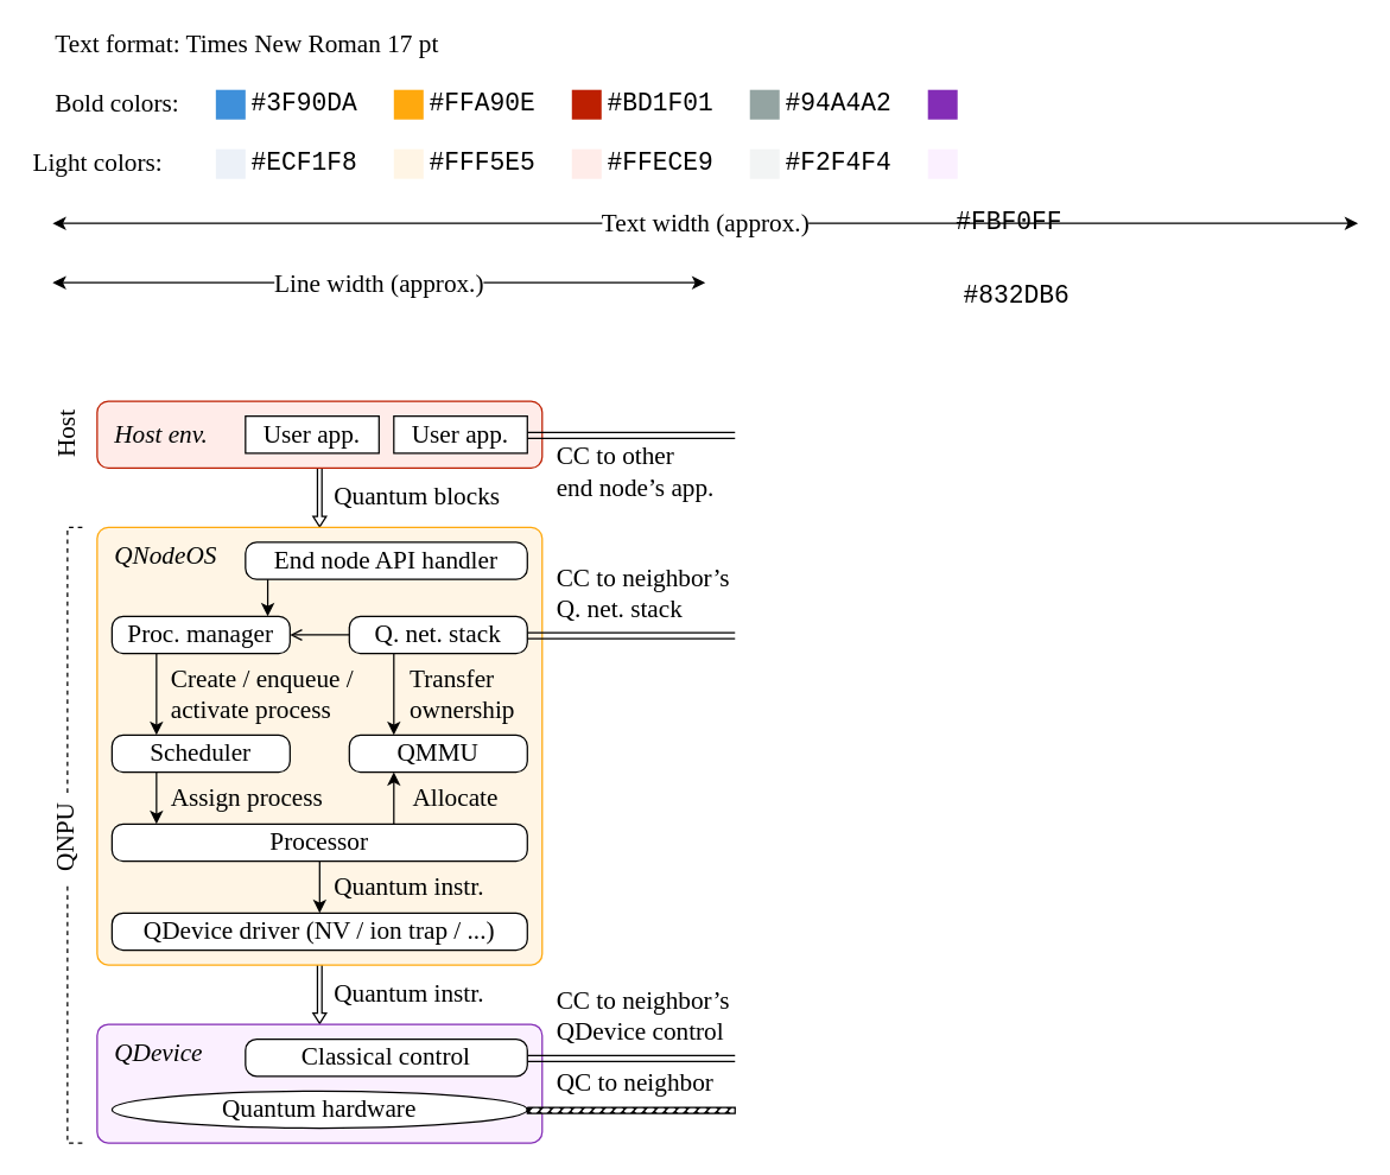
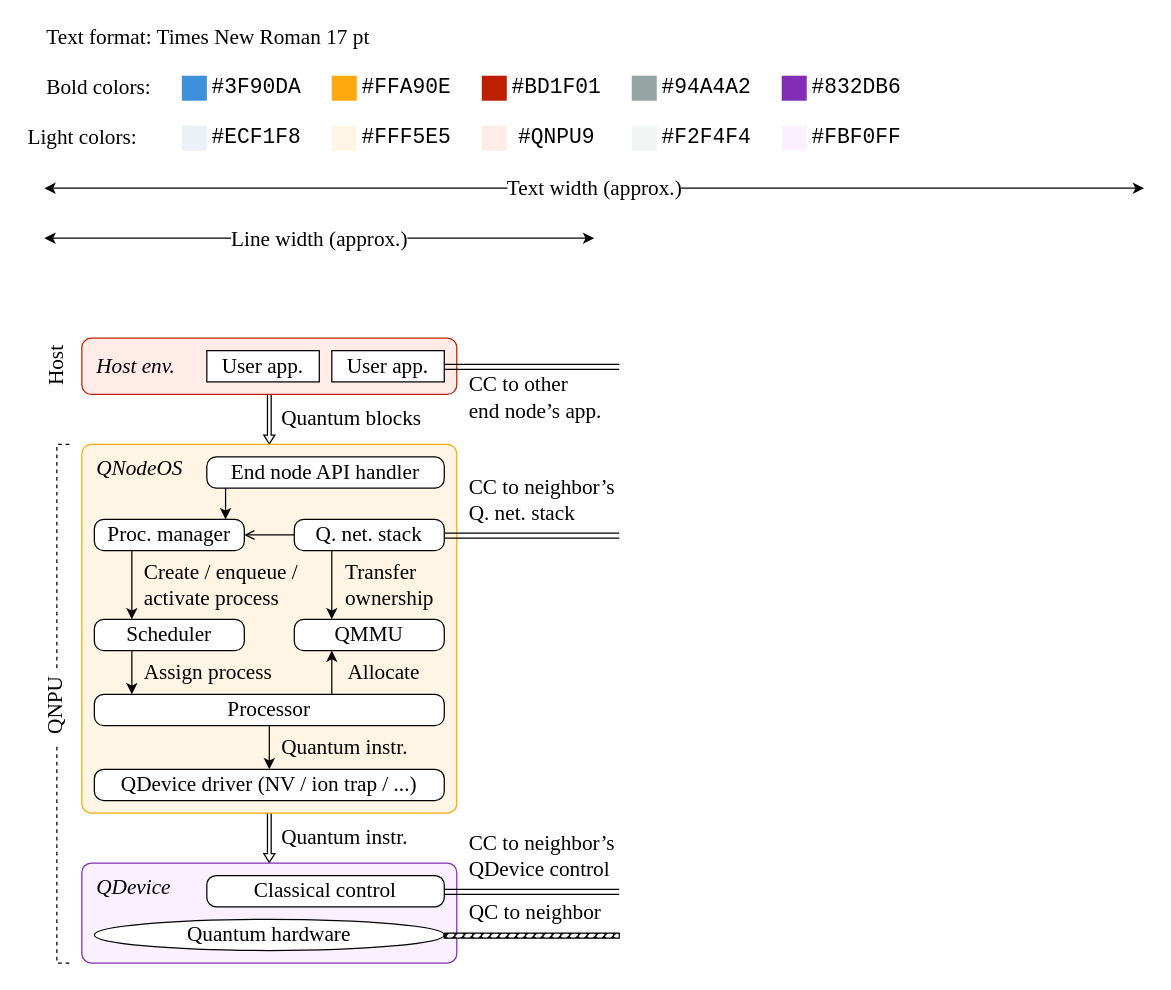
- <mxCell id="25" value="&lt;span style=&quot;text-align: left&quot;&gt;#&lt;/span&gt;FFECE9" style="text;html=1;strokeColor=none;fillColor=none;align=center;verticalAlign=middle;whiteSpace=wrap;rounded=0;fontFamily=Courier New;fontSize=17;" parent="1" vertex="1"><mxGeometry x="405" y="100" width="80" height="20" as="geometry" /></mxCell>
+ <mxCell id="25" value="&lt;span style=&quot;text-align: left&quot;&gt;#&lt;/span&gt;QNPU9" style="text;html=1;strokeColor=none;fillColor=none;align=center;verticalAlign=middle;whiteSpace=wrap;rounded=0;fontFamily=Courier New;fontSize=17;" parent="1" vertex="1"><mxGeometry x="405" y="100" width="80" height="20" as="geometry" /></mxCell>
- <mxCell id="31" value="&lt;span style=&quot;text-align: left&quot;&gt;#&lt;/span&gt;FBF0FF" style="text;html=1;strokeColor=none;fillColor=none;align=center;verticalAlign=middle;whiteSpace=wrap;rounded=0;fontFamily=Courier New;fontSize=17;" parent="1" vertex="1"><mxGeometry x="640" y="140" width="80" height="20" as="geometry" /></mxCell>
+ <mxCell id="31" value="&lt;span style=&quot;text-align: left&quot;&gt;#&lt;/span&gt;FBF0FF" style="text;html=1;strokeColor=none;fillColor=none;align=center;verticalAlign=middle;whiteSpace=wrap;rounded=0;fontFamily=Courier New;fontSize=17;" parent="1" vertex="1"><mxGeometry x="645" y="100" width="80" height="20" as="geometry" /></mxCell>
- <mxCell id="29" value="&lt;span style=&quot;text-align: left&quot;&gt;#&lt;/span&gt;832DB6" style="text;html=1;strokeColor=none;fillColor=none;align=center;verticalAlign=middle;whiteSpace=wrap;rounded=0;fontFamily=Courier New;fontSize=17;" parent="1" vertex="1"><mxGeometry x="645" y="190" width="80" height="20" as="geometry" /></mxCell>
+ <mxCell id="29" value="&lt;span style=&quot;text-align: left&quot;&gt;#&lt;/span&gt;832DB6" style="text;html=1;strokeColor=none;fillColor=none;align=center;verticalAlign=middle;whiteSpace=wrap;rounded=0;fontFamily=Courier New;fontSize=17;" parent="1" vertex="1"><mxGeometry x="645" y="60" width="80" height="20" as="geometry" /></mxCell>
